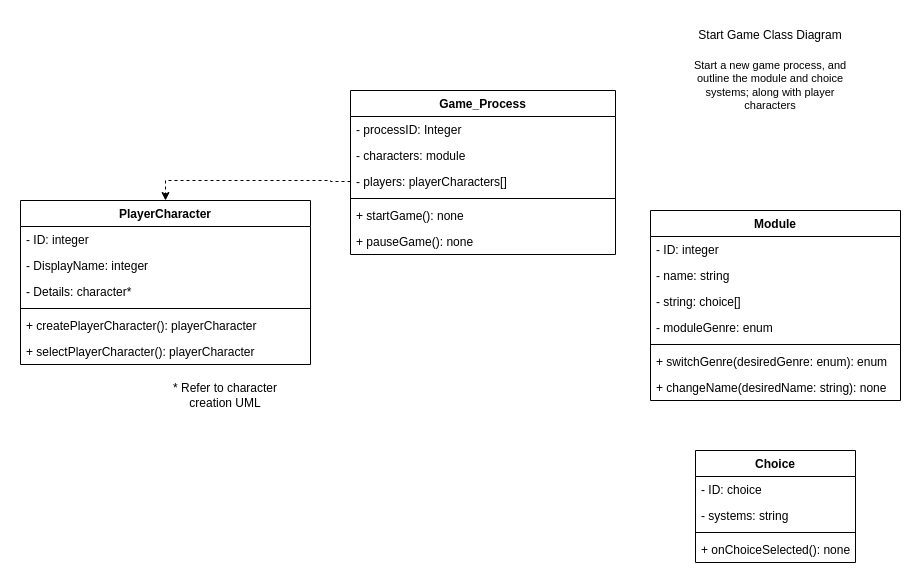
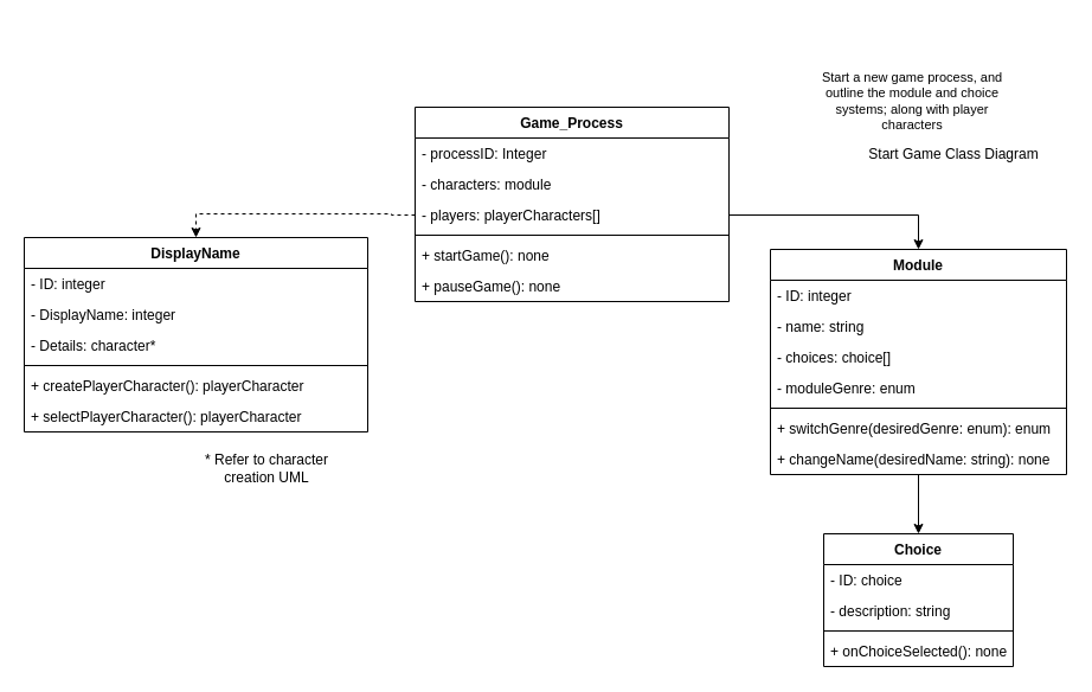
- <mxCell id="33" value="Start Game Class Diagram" style="text;html=1;strokeColor=none;fillColor=none;align=center;verticalAlign=middle;whiteSpace=wrap;rounded=0;" vertex="1" parent="1"><mxGeometry x="690" y="20" width="160" height="30" as="geometry" /></mxCell>
+ <mxCell id="33" value="Start Game Class Diagram" style="text;html=1;strokeColor=none;fillColor=none;align=center;verticalAlign=middle;whiteSpace=wrap;rounded=0;" vertex="1" parent="1"><mxGeometry x="725" y="115" width="160" height="30" as="geometry" /></mxCell>
+ <mxCell id="25" style="edgeStyle=orthogonalEdgeStyle;rounded=0;orthogonalLoop=1;jettySize=auto;html=1;exitX=1;exitY=0.5;exitDx=0;exitDy=0;entryX=0.5;entryY=0;entryDx=0;entryDy=0;" edge="1" parent="1" source="5" target="17"><mxGeometry relative="1" as="geometry" /></mxCell>
- <mxCell id="9" value="PlayerCharacter" style="swimlane;fontStyle=1;align=center;verticalAlign=top;childLayout=stackLayout;horizontal=1;startSize=26;horizontalStack=0;resizeParent=1;resizeParentMax=0;resizeLast=0;collapsible=1;marginBottom=0;" vertex="1" parent="1"><mxGeometry x="20" y="200" width="290" height="164" as="geometry" /></mxCell>
+ <mxCell id="9" value="DisplayName" style="swimlane;fontStyle=1;align=center;verticalAlign=top;childLayout=stackLayout;horizontal=1;startSize=26;horizontalStack=0;resizeParent=1;resizeParentMax=0;resizeLast=0;collapsible=1;marginBottom=0;" vertex="1" parent="1"><mxGeometry x="20" y="200" width="290" height="164" as="geometry" /></mxCell>
- <mxCell id="20" value="- string: choice[]" style="text;strokeColor=none;fillColor=none;align=left;verticalAlign=top;spacingLeft=4;spacingRight=4;overflow=hidden;rotatable=0;points=[[0,0.5],[1,0.5]];portConstraint=eastwest;" vertex="1" parent="17"><mxGeometry y="78" width="250" height="26" as="geometry" /></mxCell>
+ <mxCell id="20" value="- choices: choice[]" style="text;strokeColor=none;fillColor=none;align=left;verticalAlign=top;spacingLeft=4;spacingRight=4;overflow=hidden;rotatable=0;points=[[0,0.5],[1,0.5]];portConstraint=eastwest;" vertex="1" parent="17"><mxGeometry y="78" width="250" height="26" as="geometry" /></mxCell>
+ <mxCell id="16" style="edgeStyle=orthogonalEdgeStyle;rounded=0;orthogonalLoop=1;jettySize=auto;html=1;exitX=0.5;exitY=1;exitDx=0;exitDy=0;entryX=0.5;entryY=0;entryDx=0;entryDy=0;" edge="1" parent="1" source="17" target="27"><mxGeometry relative="1" as="geometry" /></mxCell>
- <mxCell id="29" value="- systems: string" style="text;strokeColor=none;fillColor=none;align=left;verticalAlign=top;spacingLeft=4;spacingRight=4;overflow=hidden;rotatable=0;points=[[0,0.5],[1,0.5]];portConstraint=eastwest;" vertex="1" parent="27"><mxGeometry y="52" width="160" height="26" as="geometry" /></mxCell>
+ <mxCell id="29" value="- description: string" style="text;strokeColor=none;fillColor=none;align=left;verticalAlign=top;spacingLeft=4;spacingRight=4;overflow=hidden;rotatable=0;points=[[0,0.5],[1,0.5]];portConstraint=eastwest;" vertex="1" parent="27"><mxGeometry y="52" width="160" height="26" as="geometry" /></mxCell>
